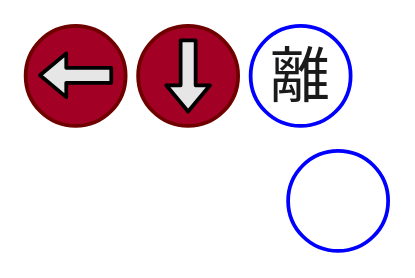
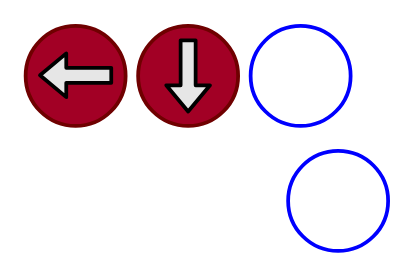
- <mxCell id="11" value="&lt;font face=&quot;Verdana&quot; style=&quot;font-size: 48px;&quot;&gt;離&lt;br style=&quot;font-size: 48px;&quot;&gt;&lt;/font&gt;" style="text;strokeColor=none;align=center;fillColor=none;html=1;verticalAlign=middle;whiteSpace=wrap;rounded=0;fontSize=48;labelBorderColor=none;fontColor=#1A1A1A;" vertex="1" parent="9"><mxGeometry y="15" width="80" height="50" as="geometry" /></mxCell>
